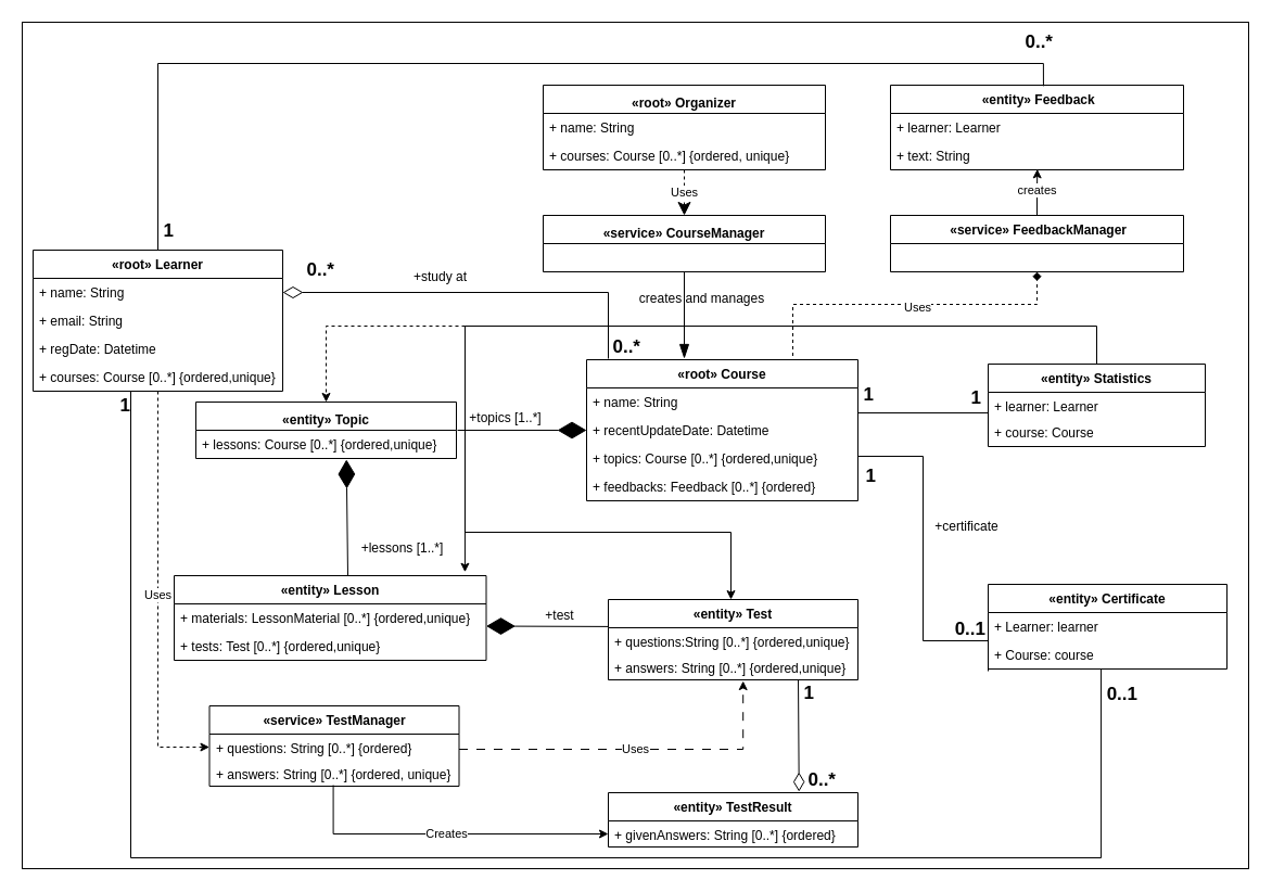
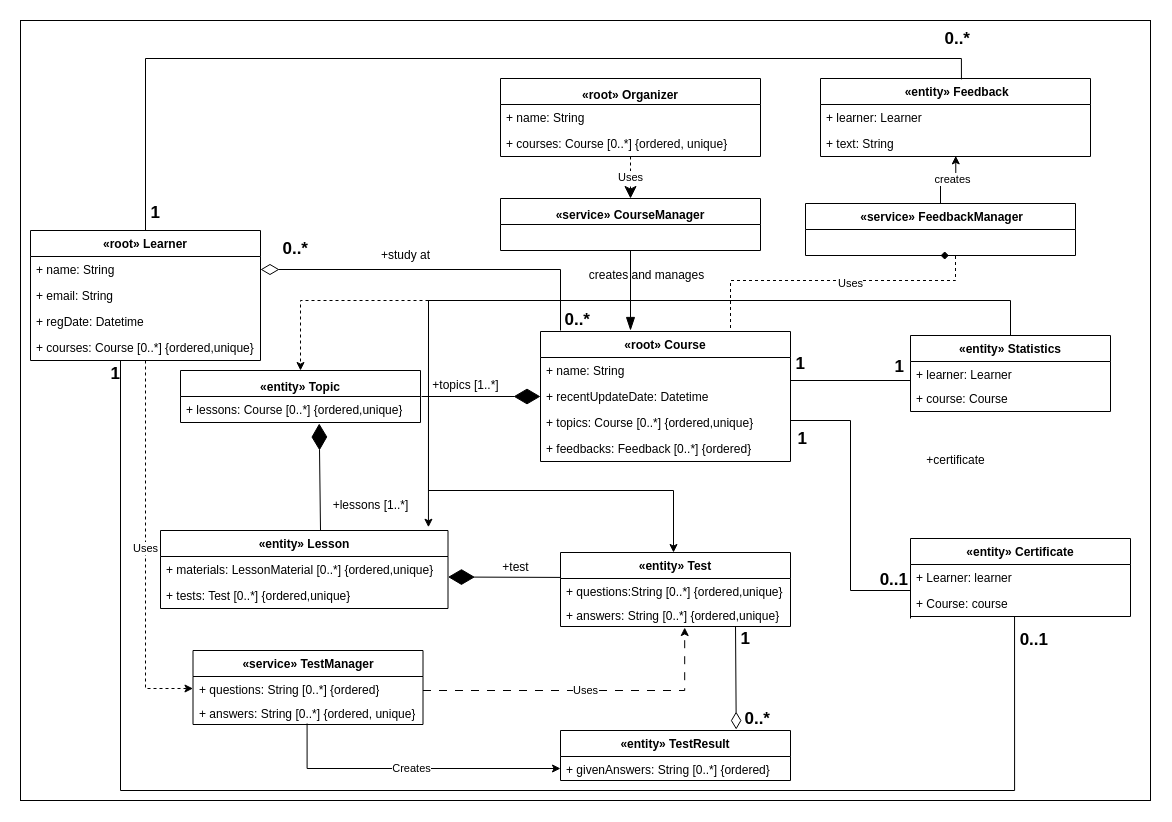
- <mxCell id="56" value="&amp;nbsp;«service» FeedbackManager" style="swimlane;fontStyle=1;align=center;verticalAlign=top;childLayout=stackLayout;horizontal=1;startSize=26;horizontalStack=0;resizeParent=1;resizeParentMax=0;resizeLast=0;collapsible=1;marginBottom=0;whiteSpace=wrap;html=1;" vertex="1" parent="1"><mxGeometry x="820" y="198" width="270" height="52" as="geometry" /></mxCell>
+ <mxCell id="56" value="&amp;nbsp;«service» FeedbackManager" style="swimlane;fontStyle=1;align=center;verticalAlign=top;childLayout=stackLayout;horizontal=1;startSize=26;horizontalStack=0;resizeParent=1;resizeParentMax=0;resizeLast=0;collapsible=1;marginBottom=0;whiteSpace=wrap;html=1;" vertex="1" parent="1"><mxGeometry x="805" y="203" width="270" height="52" as="geometry" /></mxCell>
- <mxCell id="55" value="+certificate" style="text;html=1;align=center;verticalAlign=middle;resizable=0;points=[];autosize=1;strokeColor=none;fillColor=none;" parent="1" vertex="1"><mxGeometry x="850" y="470" width="80" height="30" as="geometry" /></mxCell>
+ <mxCell id="55" value="+certificate" style="text;html=1;align=center;verticalAlign=middle;resizable=0;points=[];autosize=1;strokeColor=none;fillColor=none;" parent="1" vertex="1"><mxGeometry x="915" y="445" width="80" height="30" as="geometry" /></mxCell>
